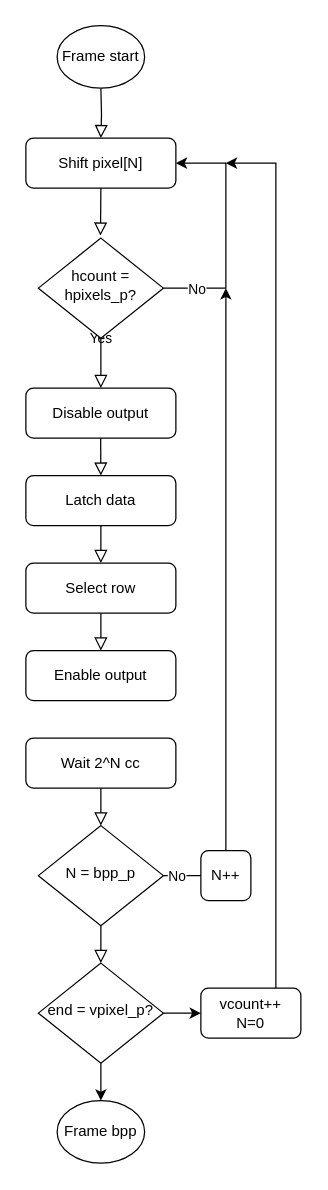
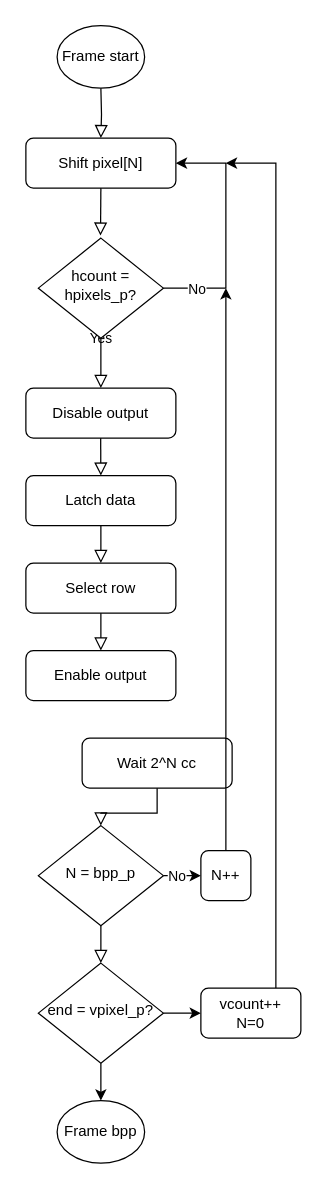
- <mxCell id="16" value="Wait 2^N cc" style="rounded=1;whiteSpace=wrap;html=1;fontSize=12;glass=0;strokeWidth=1;shadow=0;" vertex="1" parent="1"><mxGeometry x="20" y="590" width="120" height="40" as="geometry" /></mxCell>
+ <mxCell id="16" value="Wait 2^N cc" style="rounded=1;whiteSpace=wrap;html=1;fontSize=12;glass=0;strokeWidth=1;shadow=0;" vertex="1" parent="1"><mxGeometry x="65" y="590" width="120" height="40" as="geometry" /></mxCell>
- <mxCell id="17" style="edgeStyle=orthogonalEdgeStyle;rounded=0;orthogonalLoop=1;jettySize=auto;html=1;entryX=0;entryY=0.5;entryDx=0;entryDy=0;endArrow=none;" edge="1" parent="1" source="19" target="22"><mxGeometry relative="1" as="geometry" /></mxCell>
+ <mxCell id="17" style="edgeStyle=orthogonalEdgeStyle;rounded=0;orthogonalLoop=1;jettySize=auto;html=1;entryX=0;entryY=0.5;entryDx=0;entryDy=0;" edge="1" parent="1" source="19" target="22"><mxGeometry relative="1" as="geometry" /></mxCell>
